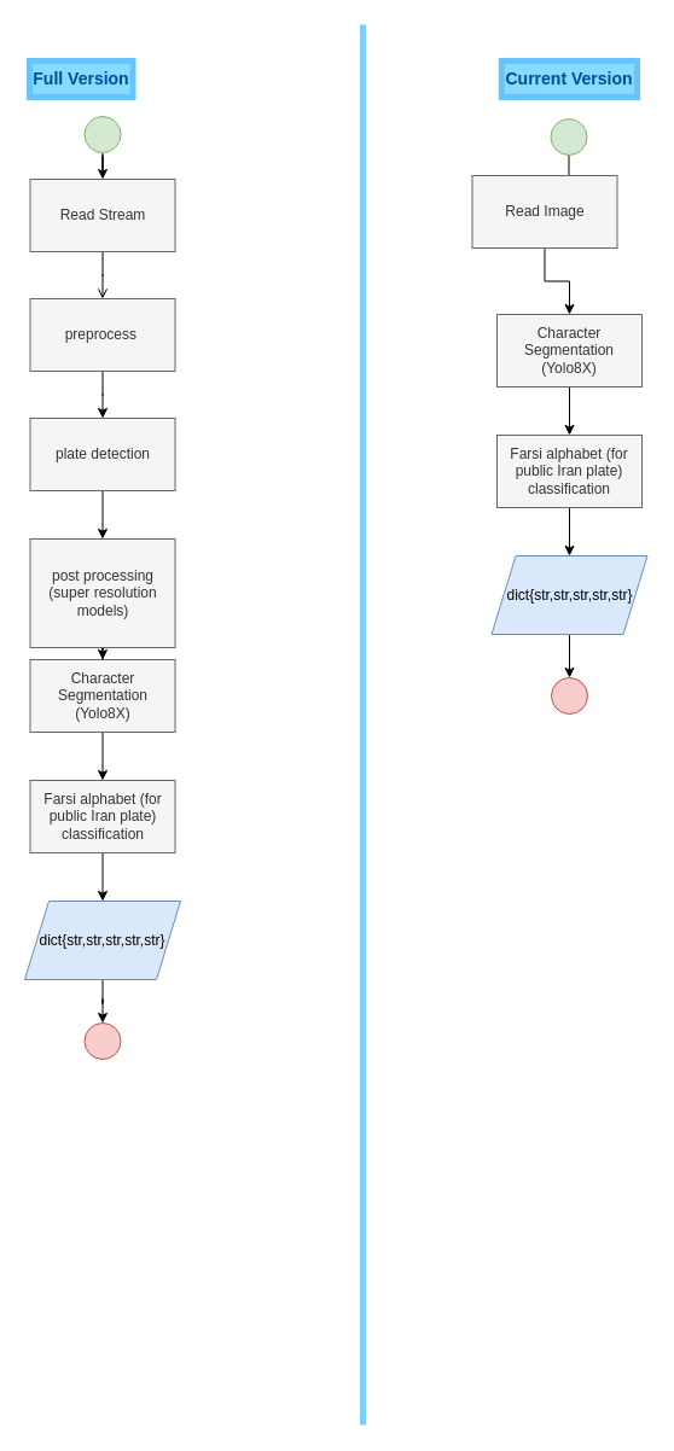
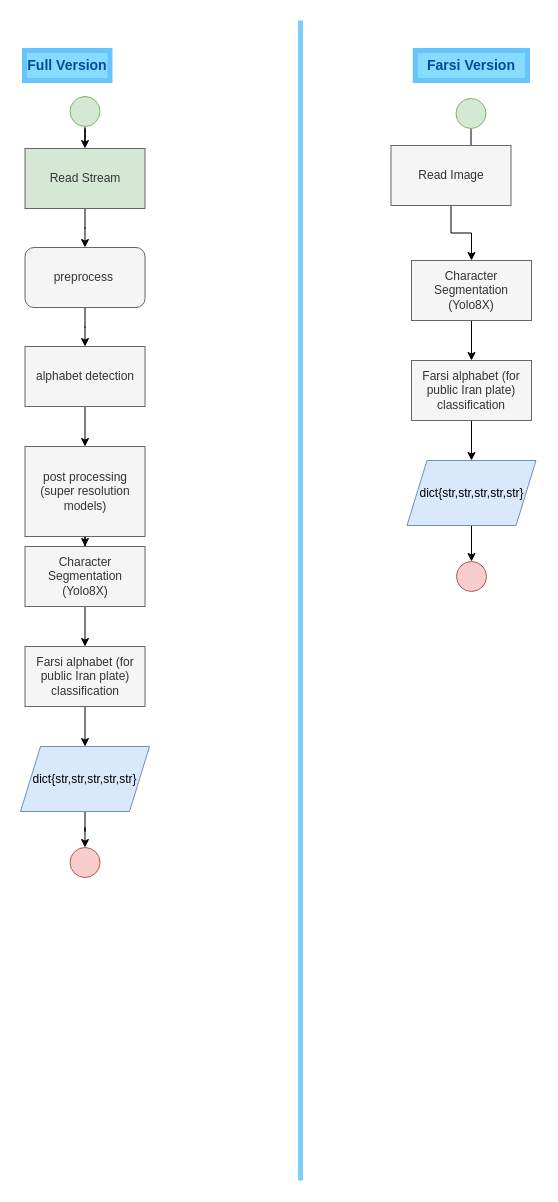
- <mxCell id="31" value="&lt;font color=&quot;#004c99&quot;&gt;&lt;span style=&quot;font-size: 14px;&quot;&gt;&lt;b&gt;Current Version&lt;/b&gt;&lt;/span&gt;&lt;/font&gt;" style="text;html=1;strokeColor=#68C4FD;fillColor=#87DBFF;align=center;verticalAlign=middle;whiteSpace=wrap;rounded=0;strokeWidth=5;" vertex="1" parent="1"><mxGeometry x="414.75" y="50" width="112.25" height="30" as="geometry" /></mxCell>
+ <mxCell id="31" value="&lt;font color=&quot;#004c99&quot;&gt;&lt;span style=&quot;font-size: 14px;&quot;&gt;&lt;b&gt;Farsi Version&lt;/b&gt;&lt;/span&gt;&lt;/font&gt;" style="text;html=1;strokeColor=#68C4FD;fillColor=#87DBFF;align=center;verticalAlign=middle;whiteSpace=wrap;rounded=0;strokeWidth=5;" vertex="1" parent="1"><mxGeometry x="414.75" y="50" width="112.25" height="30" as="geometry" /></mxCell>
- <mxCell id="6" value="Read Stream" style="whiteSpace=wrap;html=1;fillColor=#f5f5f5;strokeColor=#666666;fontColor=#333333;" vertex="1" parent="1"><mxGeometry x="24.5" y="148" width="120" height="60" as="geometry" /></mxCell>
+ <mxCell id="6" value="Read Stream" style="whiteSpace=wrap;html=1;fillColor=#d5e8d4;strokeColor=#666666;fontColor=#333333;" vertex="1" parent="1"><mxGeometry x="24.5" y="148" width="120" height="60" as="geometry" /></mxCell>
- <mxCell id="5" value="" style="edgeStyle=orthogonalEdgeStyle;rounded=0;orthogonalLoop=1;jettySize=auto;html=1;endArrow=open;" edge="1" parent="1" source="6" target="8"><mxGeometry relative="1" as="geometry" /></mxCell>
+ <mxCell id="5" value="" style="edgeStyle=orthogonalEdgeStyle;rounded=0;orthogonalLoop=1;jettySize=auto;html=1;" edge="1" parent="1" source="6" target="8"><mxGeometry relative="1" as="geometry" /></mxCell>
- <mxCell id="8" value="preprocess&amp;nbsp;" style="whiteSpace=wrap;html=1;fillColor=#f5f5f5;strokeColor=#666666;fontColor=#333333;" vertex="1" parent="1"><mxGeometry x="24.5" y="247" width="120" height="60" as="geometry" /></mxCell>
+ <mxCell id="8" value="preprocess&amp;nbsp;" style="whiteSpace=wrap;html=1;fillColor=#f5f5f5;strokeColor=#666666;fontColor=#333333;rounded=1;" vertex="1" parent="1"><mxGeometry x="24.5" y="247" width="120" height="60" as="geometry" /></mxCell>
- <mxCell id="10" value="plate detection" style="whiteSpace=wrap;html=1;fillColor=#f5f5f5;strokeColor=#666666;fontColor=#333333;" vertex="1" parent="1"><mxGeometry x="24.5" y="346" width="120" height="60" as="geometry" /></mxCell>
+ <mxCell id="10" value="alphabet detection" style="whiteSpace=wrap;html=1;fillColor=#f5f5f5;strokeColor=#666666;fontColor=#333333;" vertex="1" parent="1"><mxGeometry x="24.5" y="346" width="120" height="60" as="geometry" /></mxCell>
